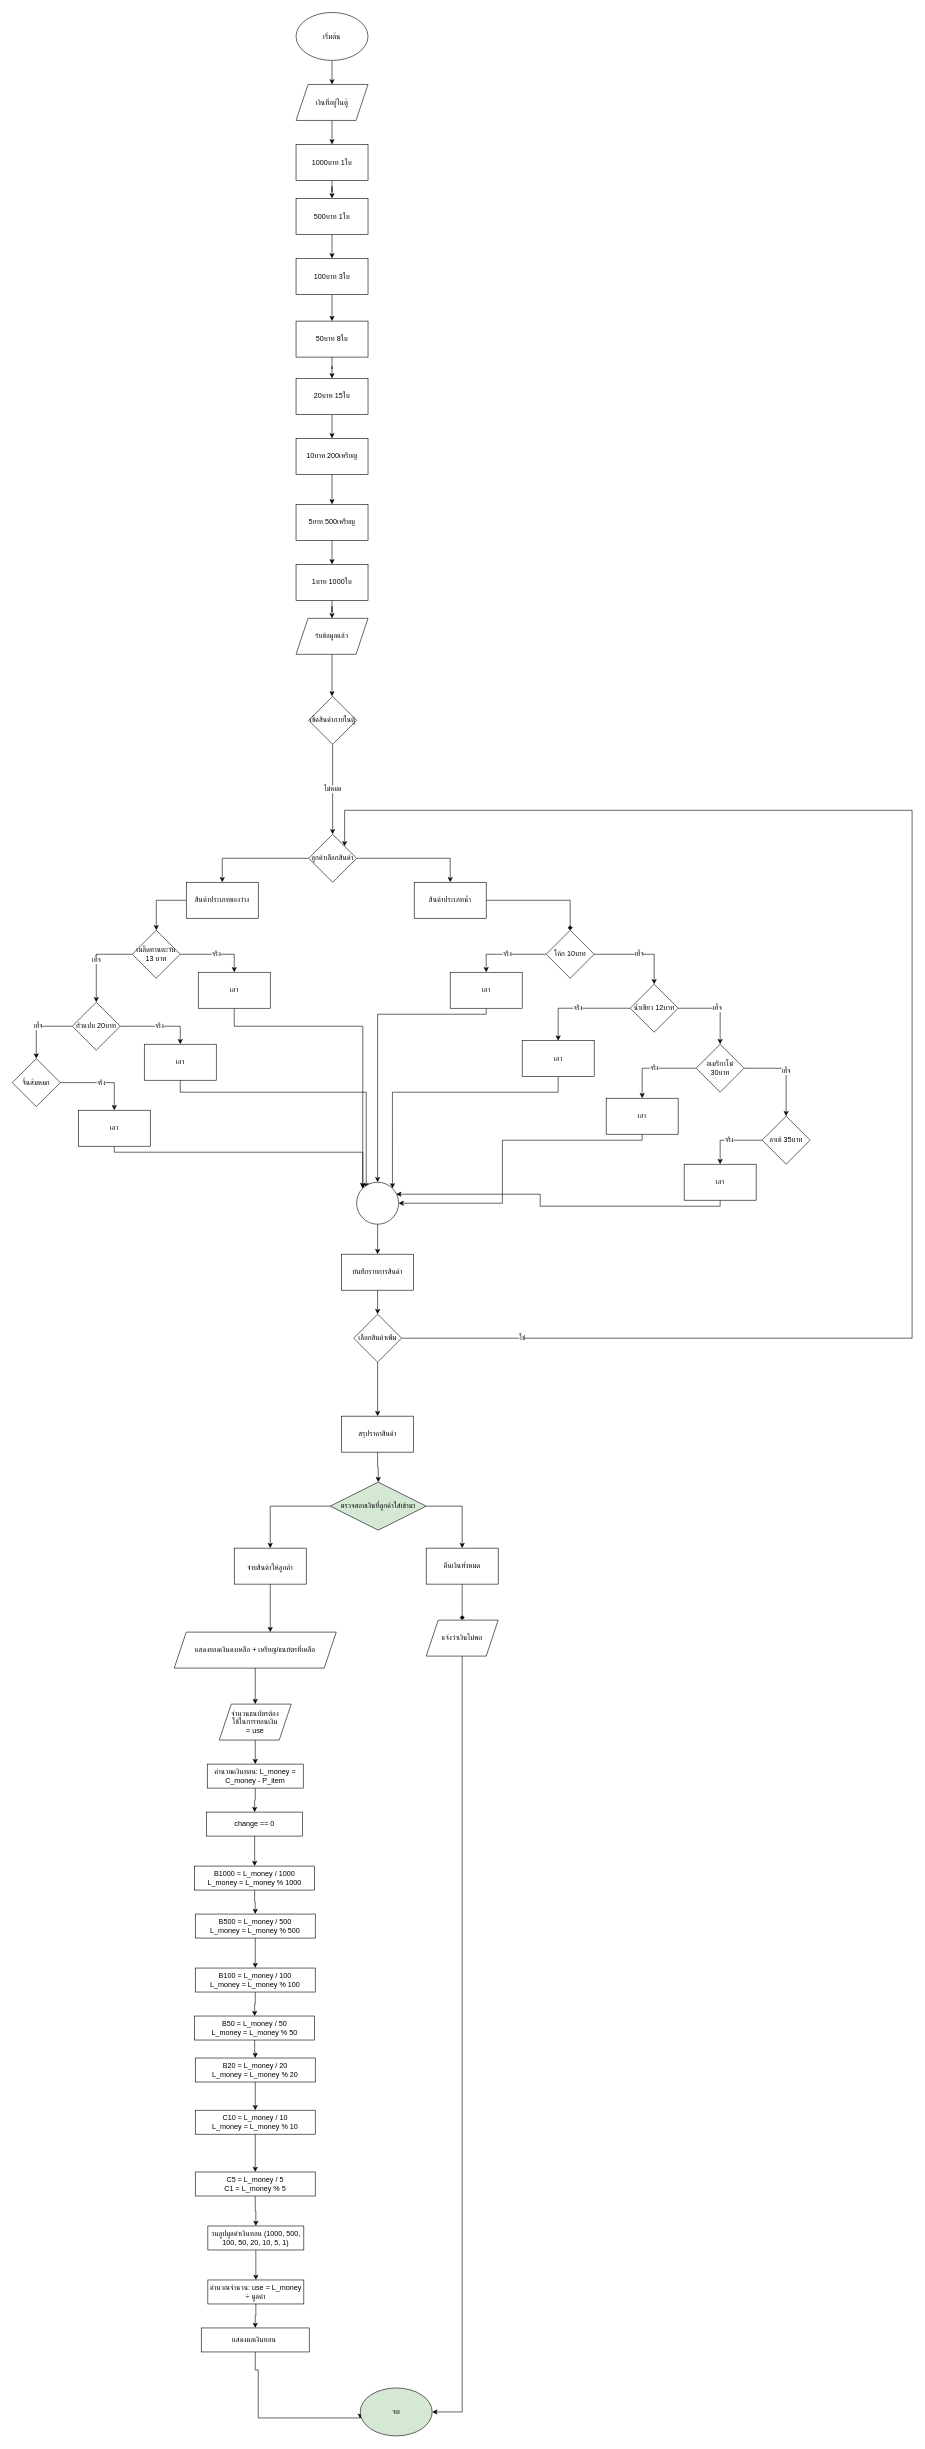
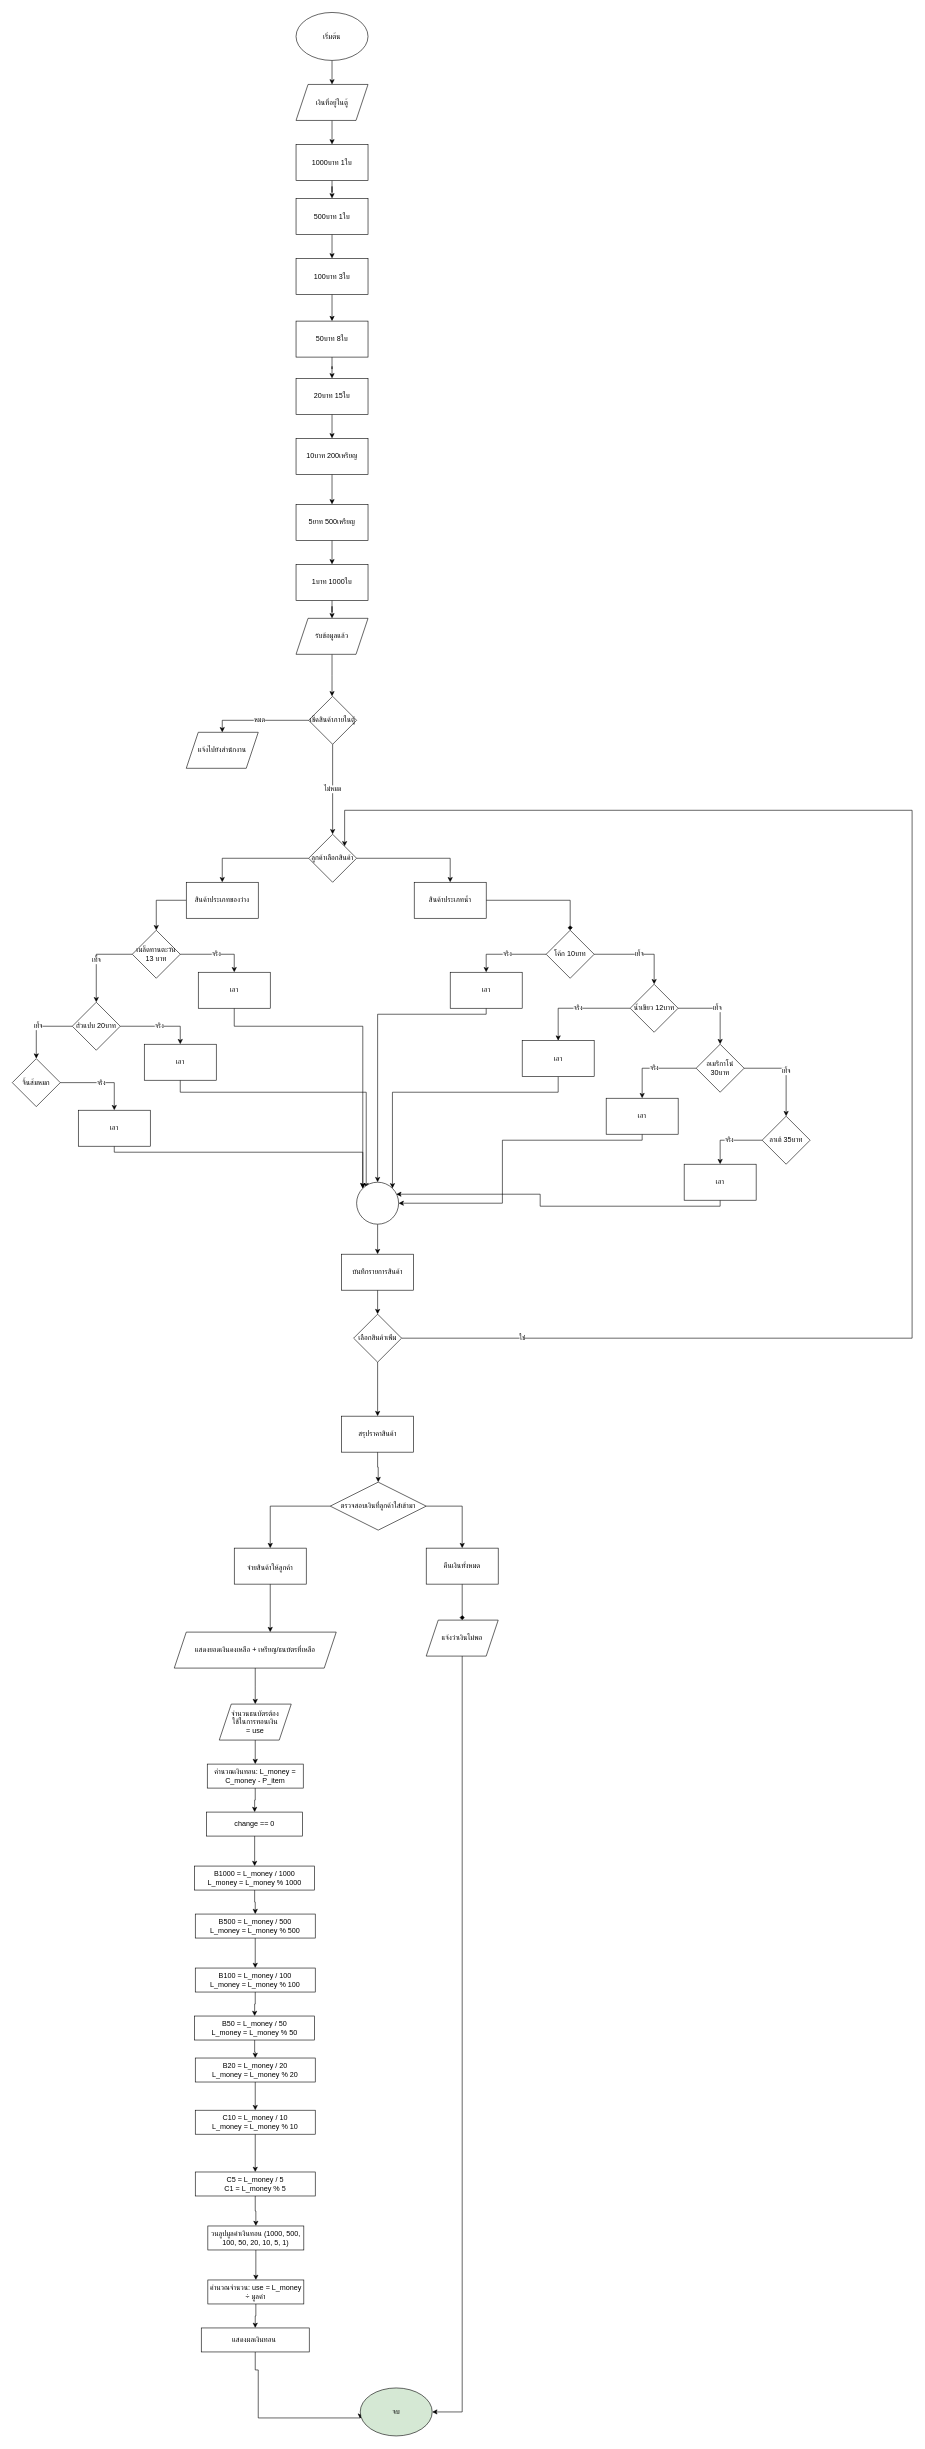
+ <mxCell id="29" value="หมด" style="edgeStyle=orthogonalEdgeStyle;rounded=0;orthogonalLoop=1;jettySize=auto;html=1;entryX=0.5;entryY=0;entryDx=0;entryDy=0;" parent="1" source="31" target="32" edge="1"><mxGeometry relative="1" as="geometry" /></mxCell>
+ <mxCell id="32" value="แจ้งไปยังสำนักงาน" style="shape=parallelogram;perimeter=parallelogramPerimeter;whiteSpace=wrap;html=1;fixedSize=1;" parent="1" vertex="1"><mxGeometry x="310" y="1220" width="120" height="60" as="geometry" /></mxCell>
- <mxCell id="84" value="ตรวจสอบเงินที่ลูกค้าใส่เข้ามา" style="rhombus;whiteSpace=wrap;html=1;fillColor=#d5e8d4;" parent="1" vertex="1"><mxGeometry x="550" y="2470" width="160" height="80" as="geometry" /></mxCell>
+ <mxCell id="84" value="ตรวจสอบเงินที่ลูกค้าใส่เข้ามา" style="rhombus;whiteSpace=wrap;html=1;" parent="1" vertex="1"><mxGeometry x="550" y="2470" width="160" height="80" as="geometry" /></mxCell>
